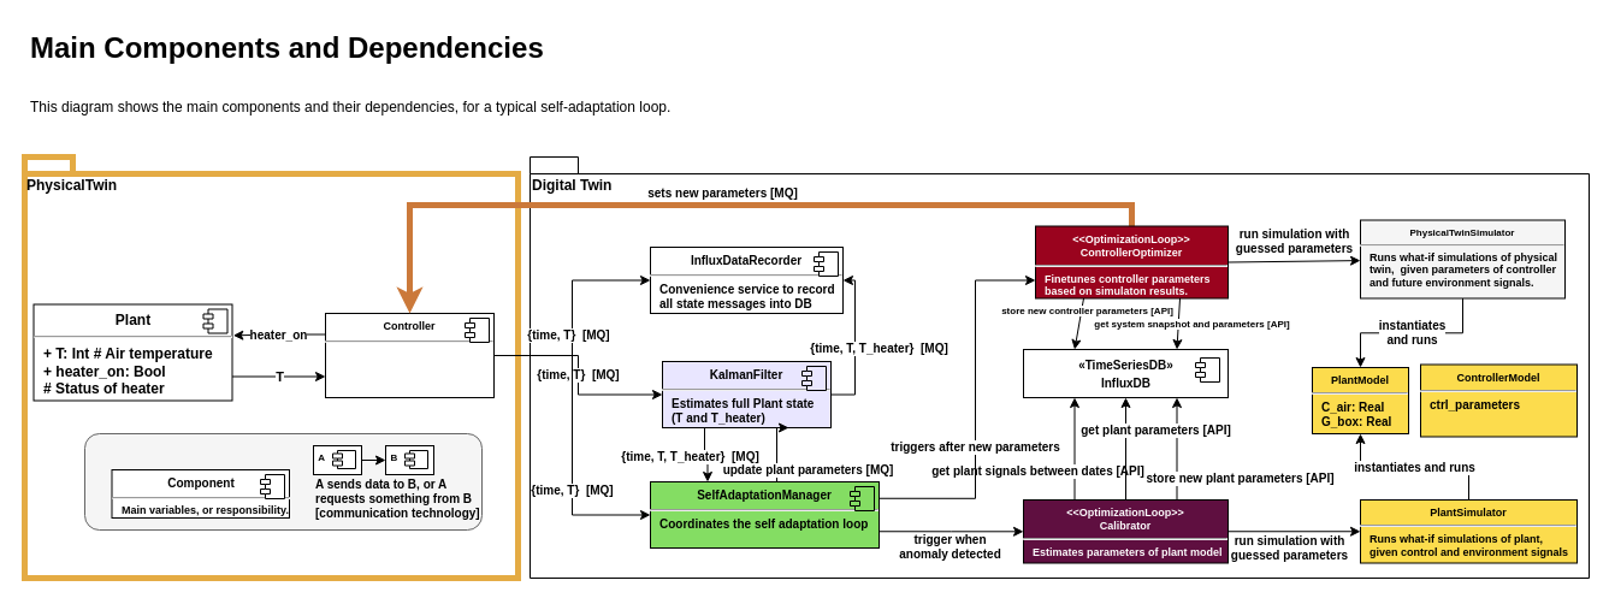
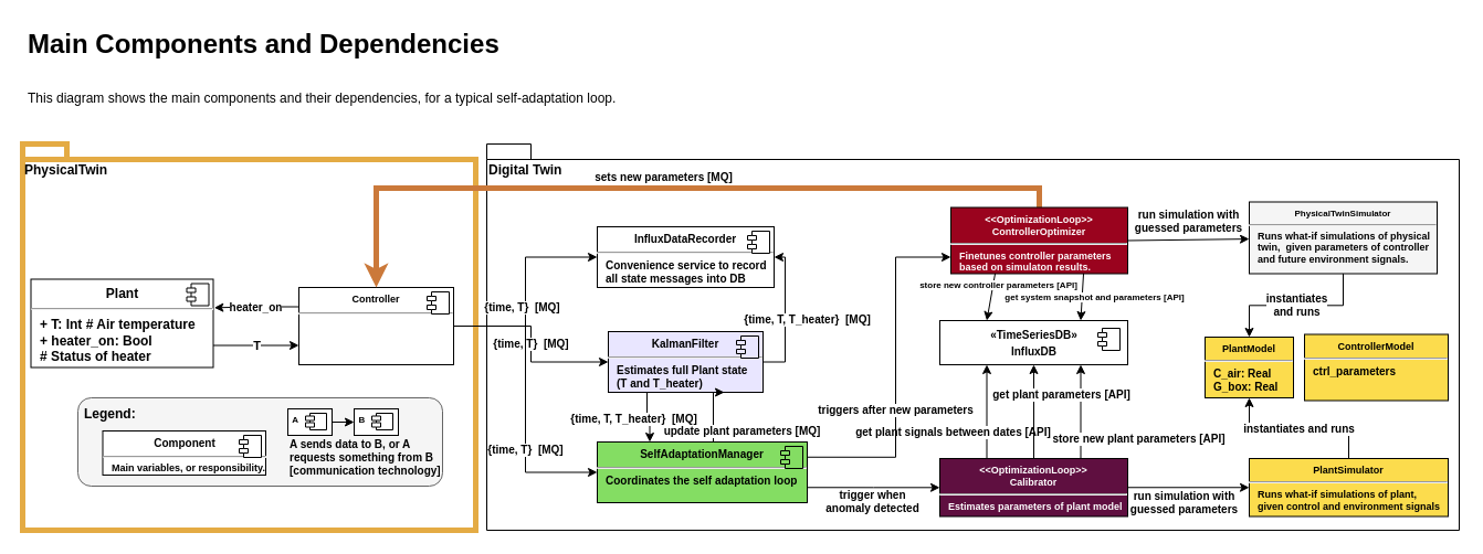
+ <mxCell id="42" value="Legend:" style="text;html=1;strokeColor=none;fillColor=none;align=left;verticalAlign=middle;whiteSpace=wrap;rounded=0;fontStyle=1;spacing=6;" parent="1" vertex="1"><mxGeometry x="70" y="360" width="80" height="30" as="geometry" /></mxCell>
